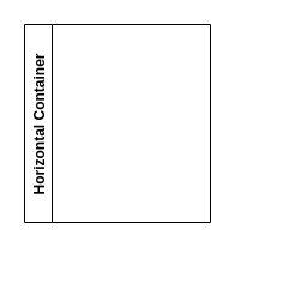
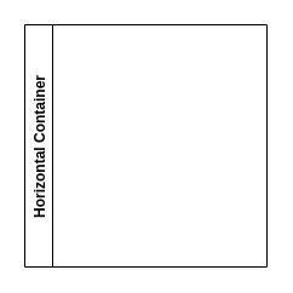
- <mxCell id="2" value="Horizontal Container" style="swimlane;horizontal=0;" vertex="1" parent="1"><mxGeometry x="20" y="20" width="155" height="165" as="geometry" /></mxCell>
+ <mxCell id="2" value="Horizontal Container" style="swimlane;horizontal=0;" vertex="1" parent="1"><mxGeometry x="20" y="20" width="200" height="200" as="geometry" /></mxCell>
